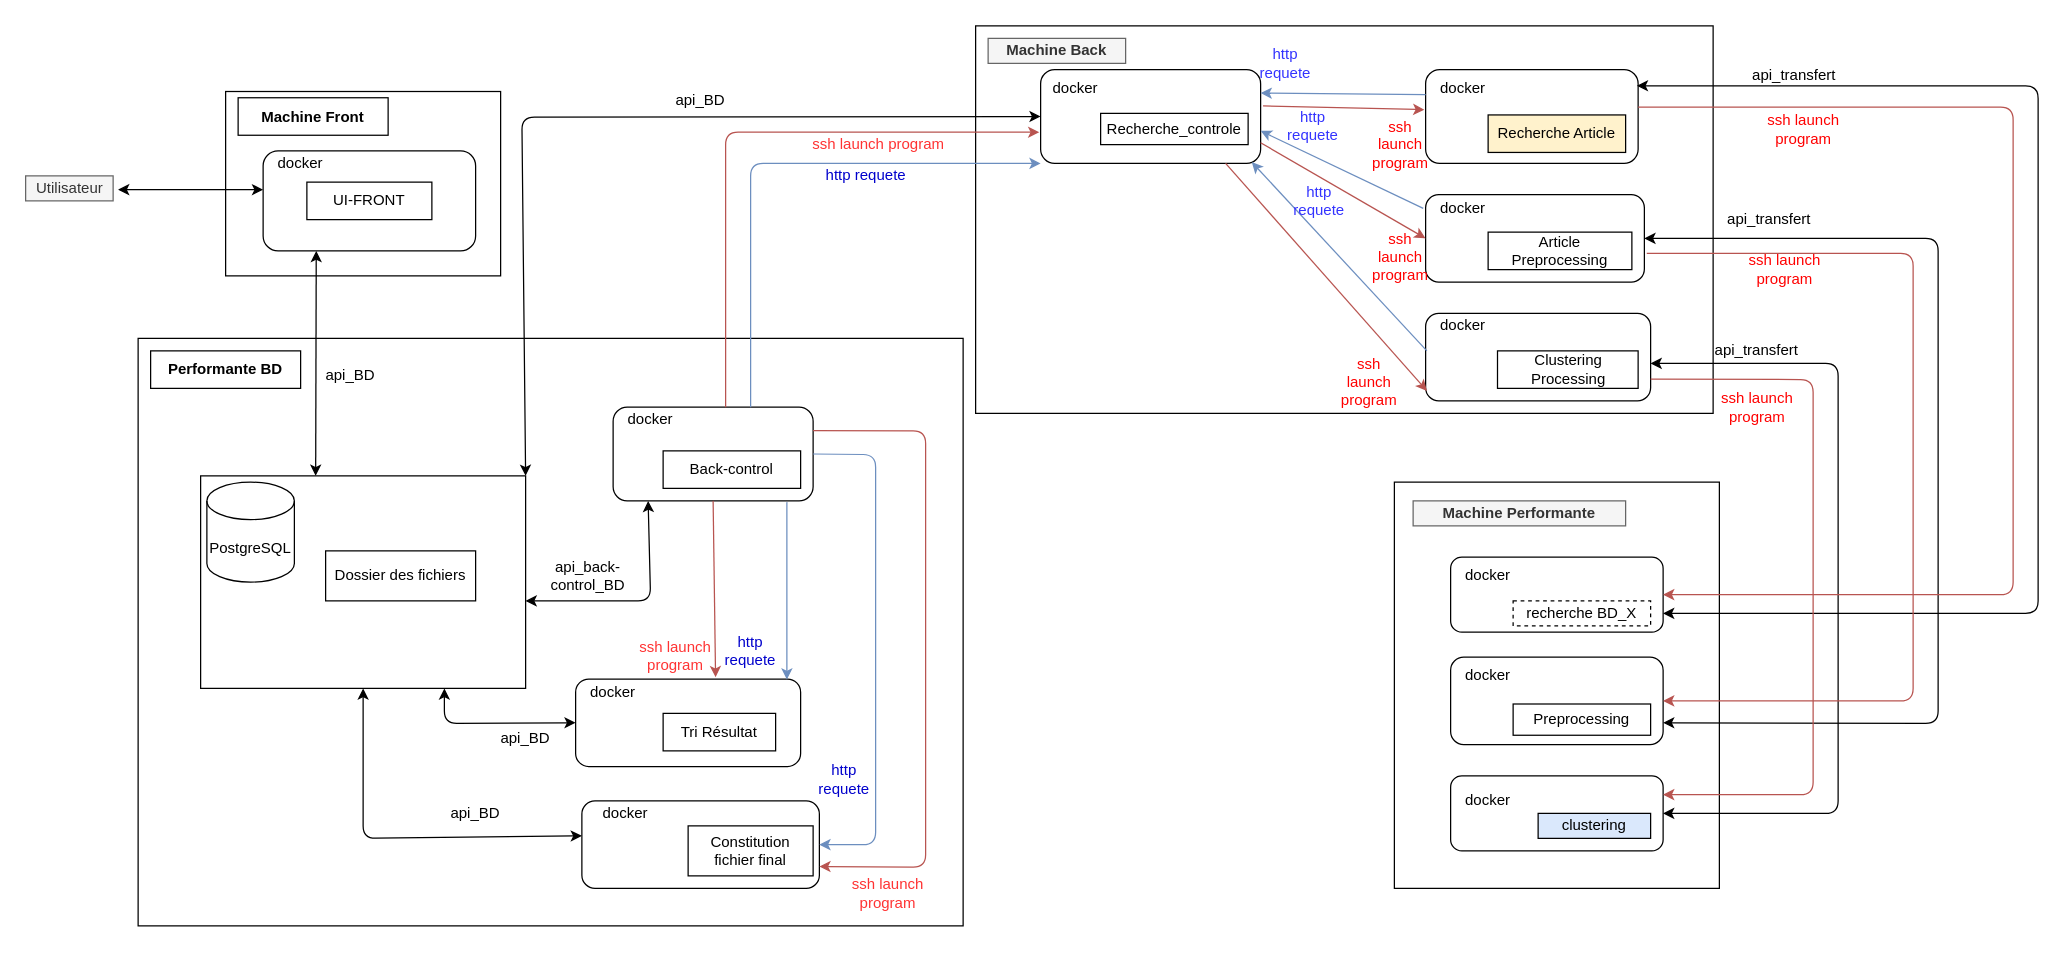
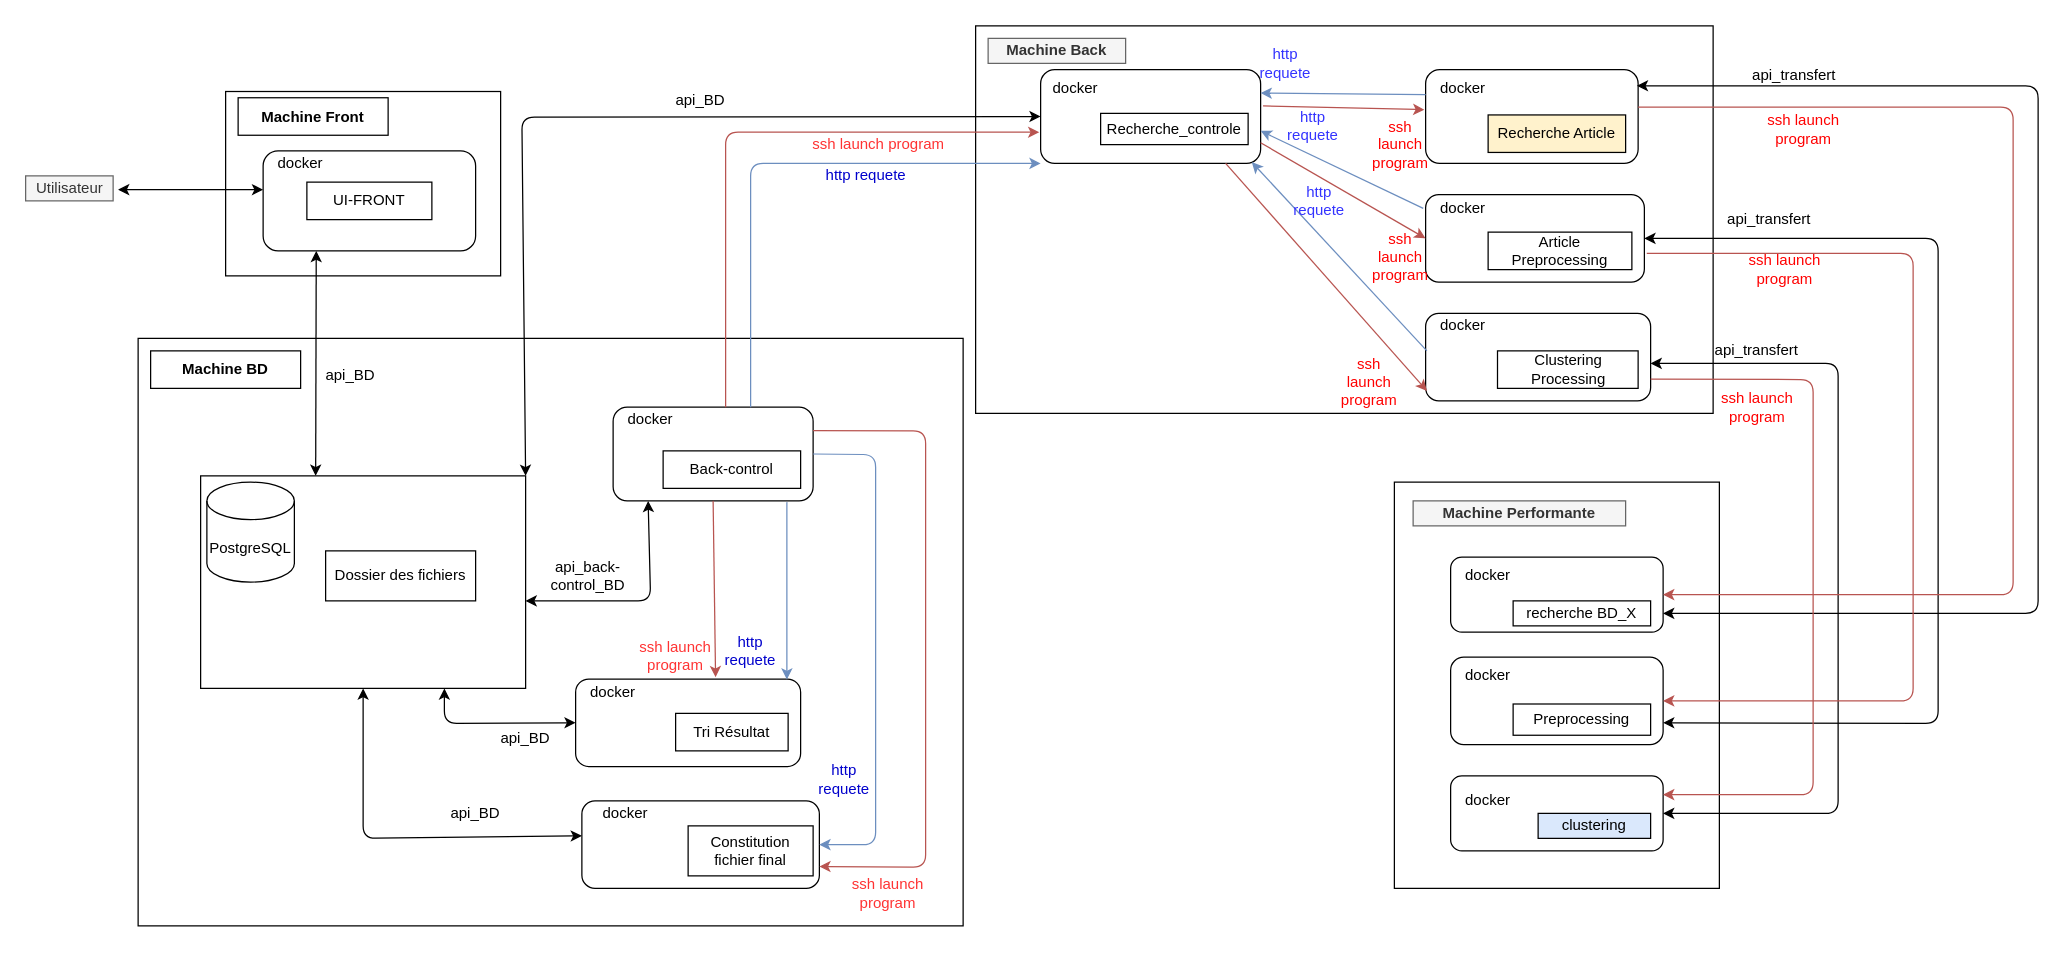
- <mxCell id="58" value="&lt;b&gt;Performante BD&lt;/b&gt;" style="rounded=0;whiteSpace=wrap;html=1;" parent="1" vertex="1"><mxGeometry x="120" y="280" width="120" height="30" as="geometry" /></mxCell>
+ <mxCell id="58" value="&lt;b&gt;Machine BD&lt;/b&gt;" style="rounded=0;whiteSpace=wrap;html=1;" parent="1" vertex="1"><mxGeometry x="120" y="280" width="120" height="30" as="geometry" /></mxCell>
- <mxCell id="39" value="recherche BD_X" style="rounded=0;whiteSpace=wrap;html=1;dashed=1;" parent="1" vertex="1"><mxGeometry x="1210" y="480" width="110" height="20" as="geometry" /></mxCell>
+ <mxCell id="39" value="recherche BD_X" style="rounded=0;whiteSpace=wrap;html=1;" parent="1" vertex="1"><mxGeometry x="1210" y="480" width="110" height="20" as="geometry" /></mxCell>
- <mxCell id="28" value="Tri Résultat" style="rounded=0;whiteSpace=wrap;html=1;" parent="1" vertex="1"><mxGeometry x="530" y="570" width="90" height="30" as="geometry" /></mxCell>
+ <mxCell id="28" value="Tri Résultat" style="rounded=0;whiteSpace=wrap;html=1;" parent="1" vertex="1"><mxGeometry x="540" y="570" width="90" height="30" as="geometry" /></mxCell>
